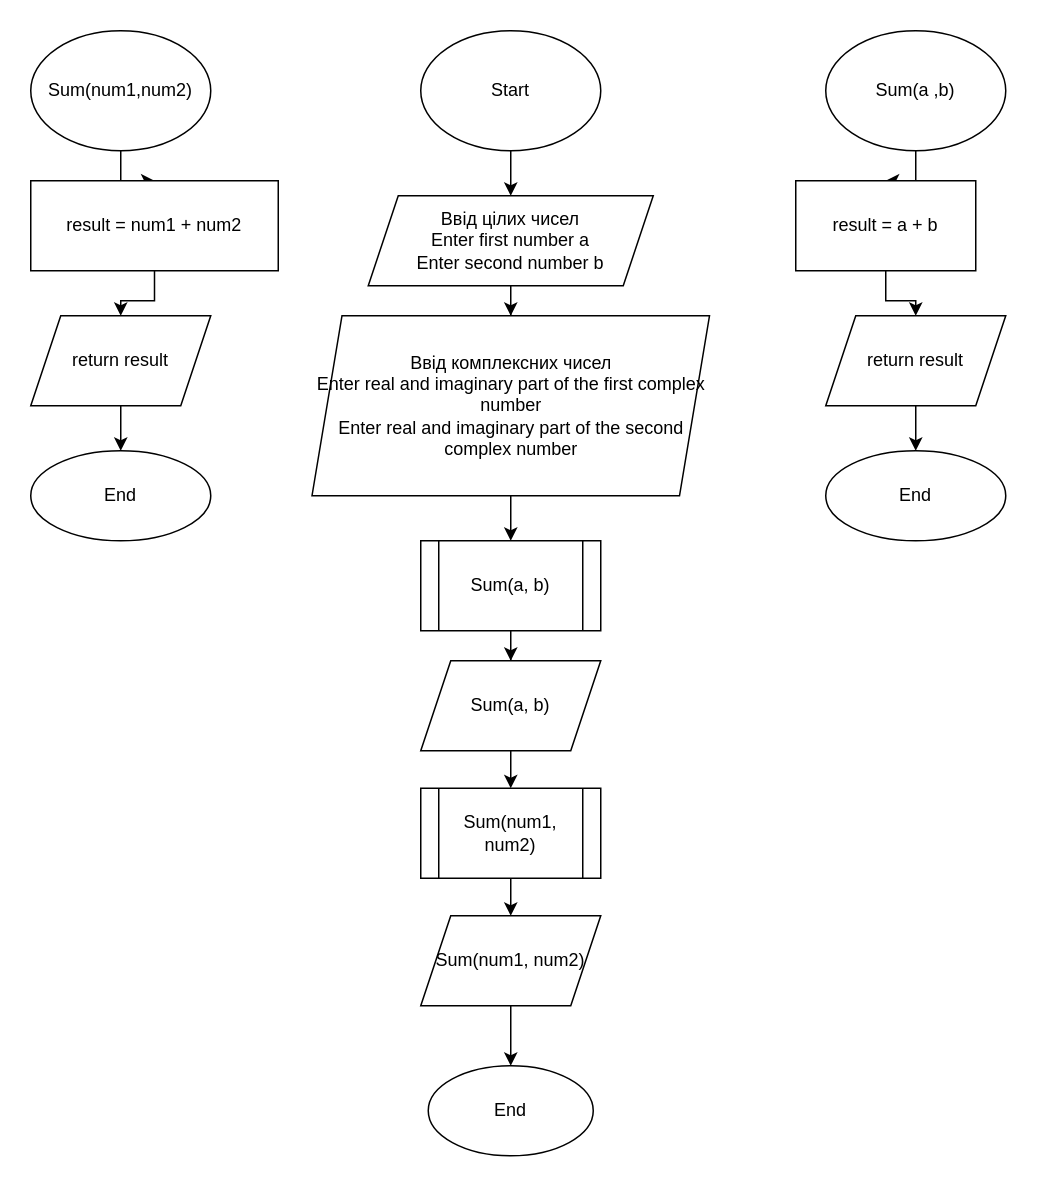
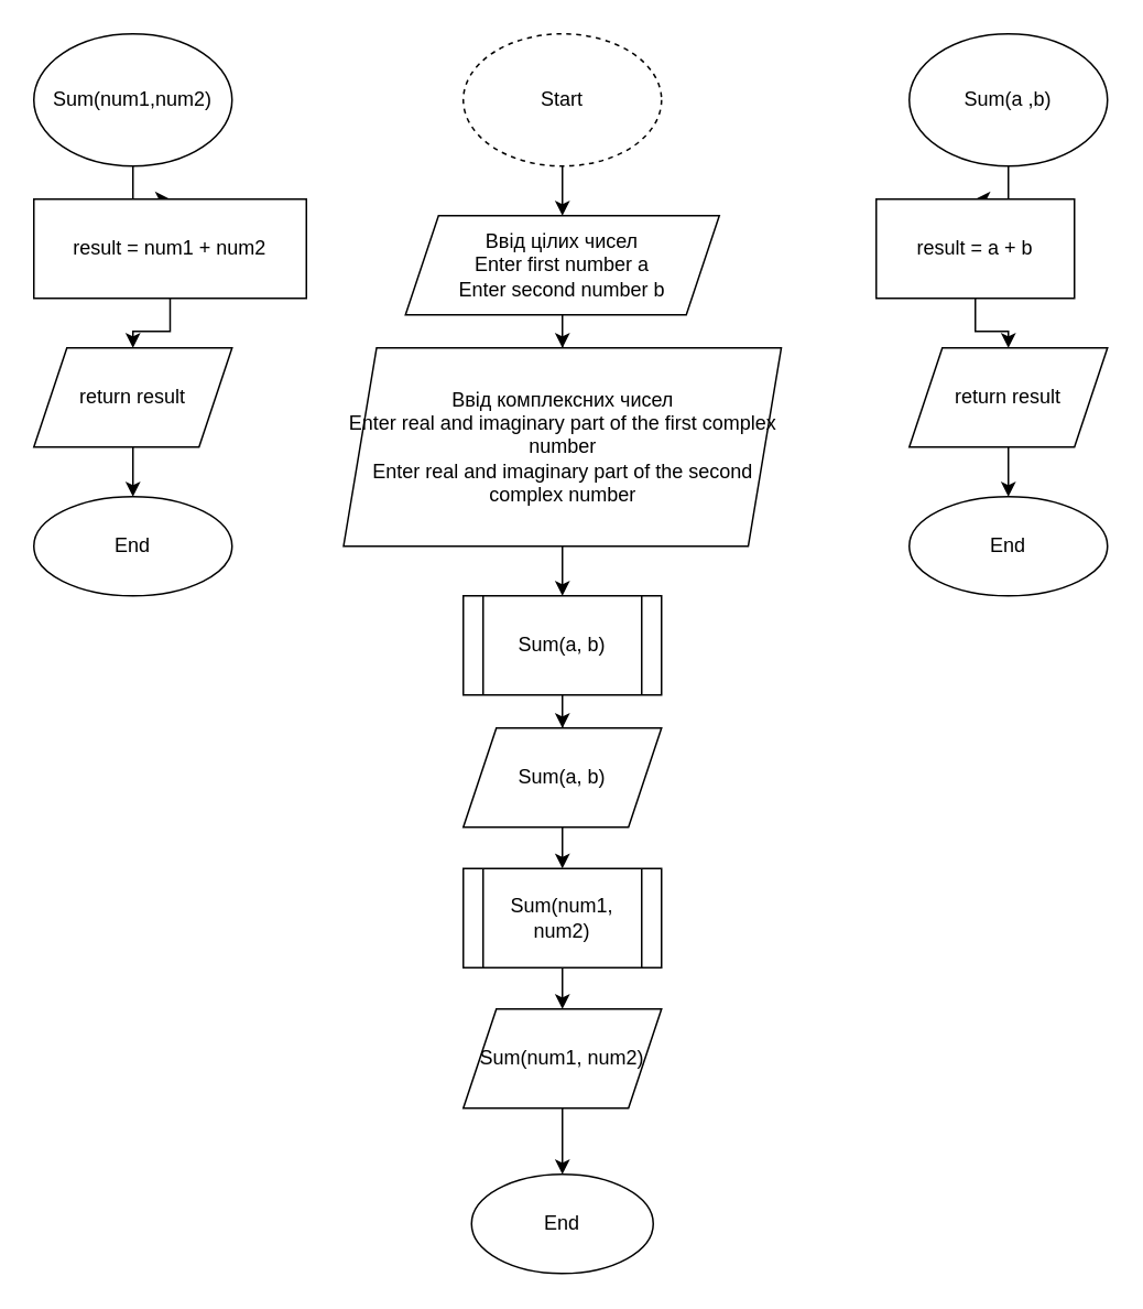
- <mxCell id="3" value="Start" style="ellipse;whiteSpace=wrap;html=1;" vertex="1" parent="1"><mxGeometry x="280" y="20" width="120" height="80" as="geometry" /></mxCell>
+ <mxCell id="3" value="Start" style="ellipse;whiteSpace=wrap;html=1;dashed=1;" vertex="1" parent="1"><mxGeometry x="280" y="20" width="120" height="80" as="geometry" /></mxCell>
